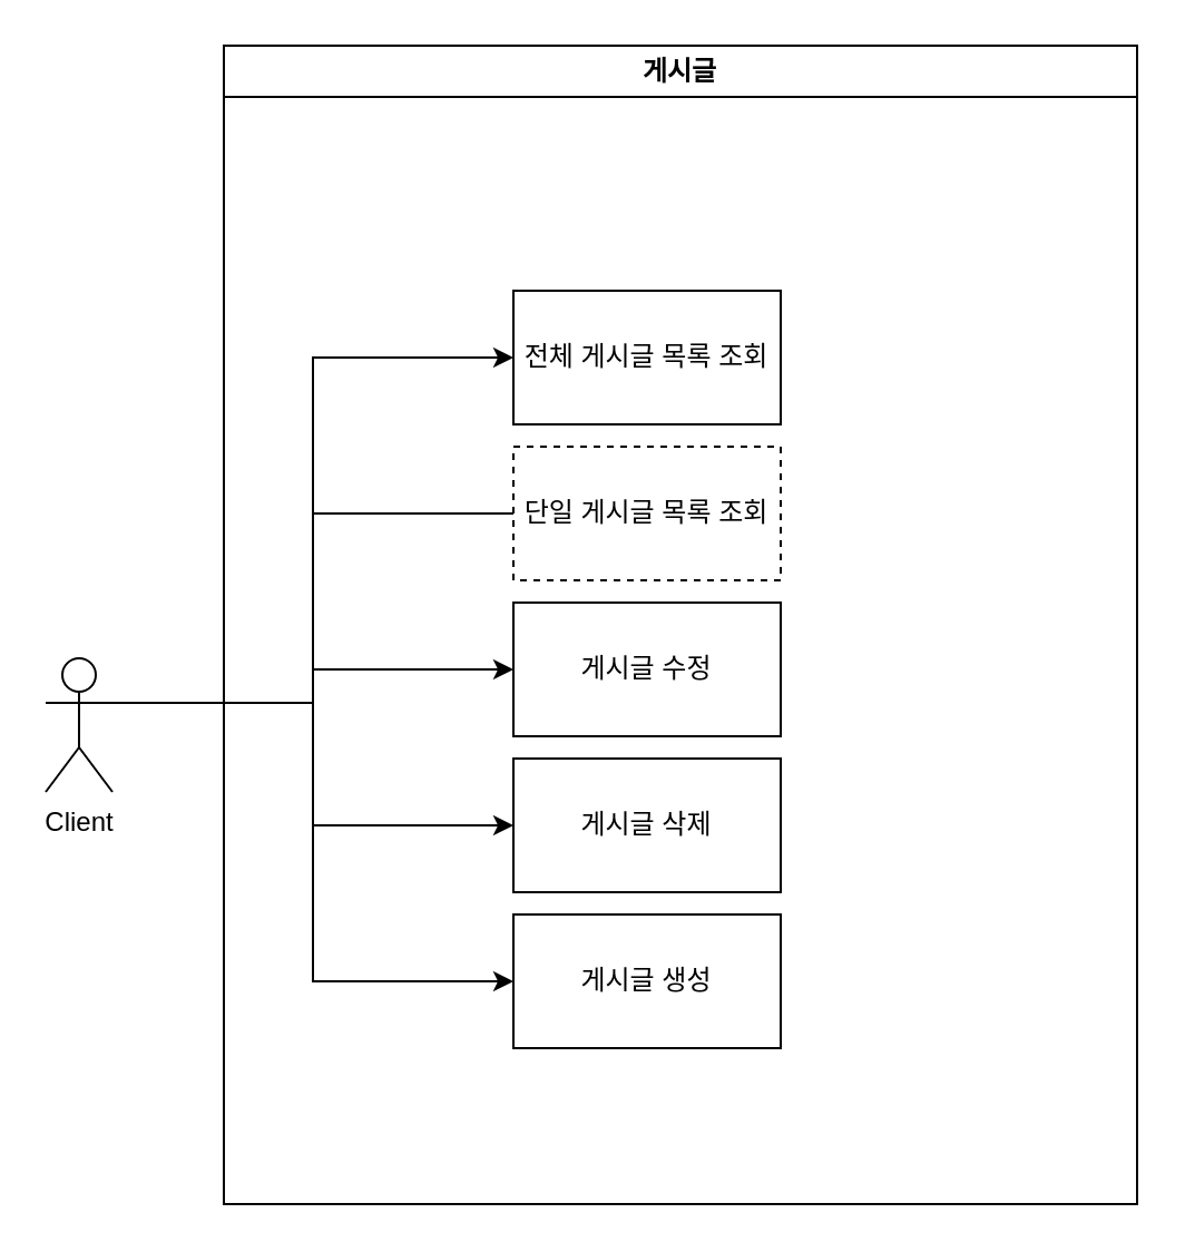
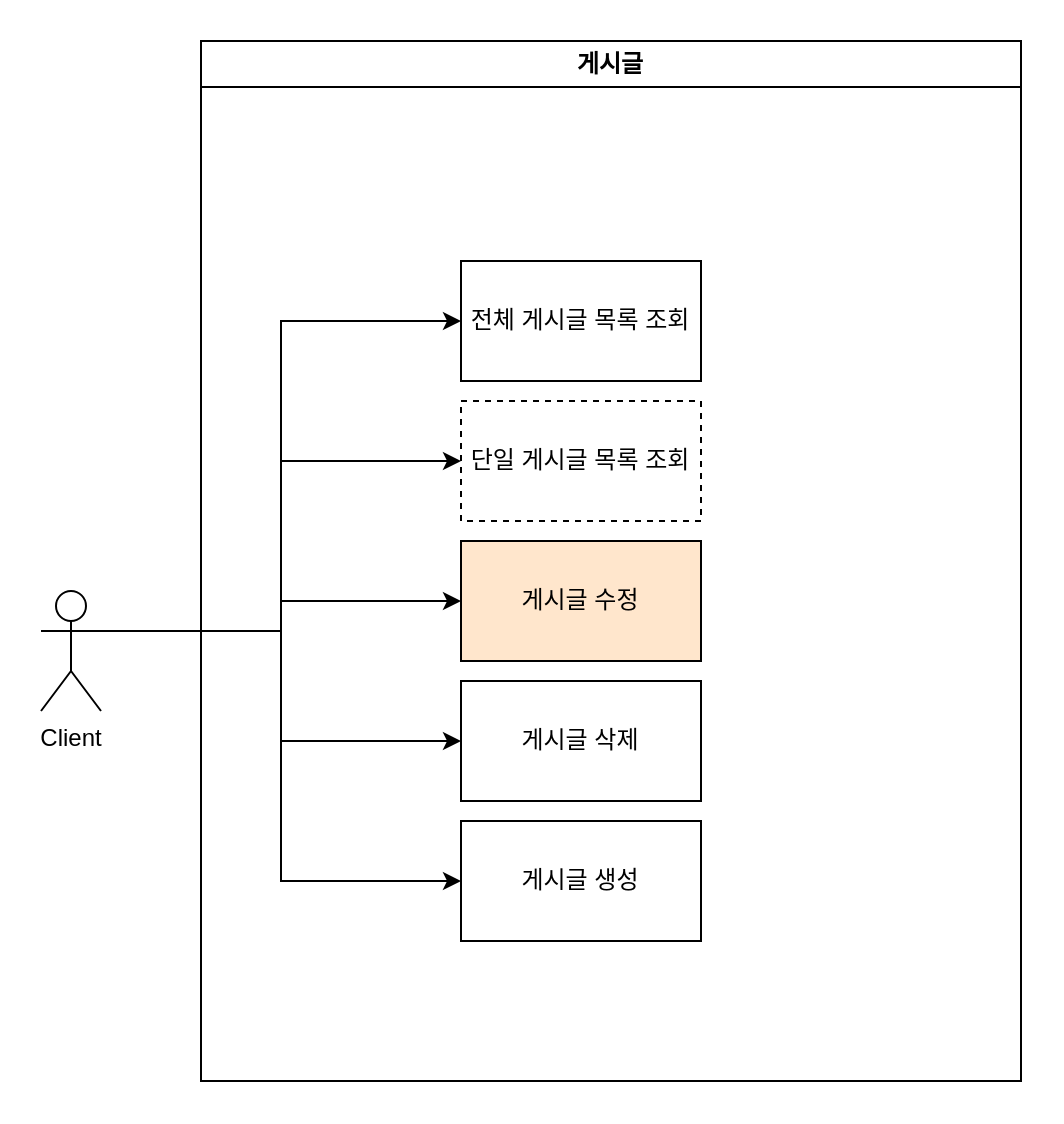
- <mxCell id="3" style="edgeStyle=orthogonalEdgeStyle;rounded=0;orthogonalLoop=1;jettySize=auto;html=1;exitX=1;exitY=0.333;exitDx=0;exitDy=0;exitPerimeter=0;entryX=0;entryY=0.5;entryDx=0;entryDy=0;endArrow=none;" edge="1" parent="1" source="7" target="10"><mxGeometry relative="1" as="geometry" /></mxCell>
+ <mxCell id="3" style="edgeStyle=orthogonalEdgeStyle;rounded=0;orthogonalLoop=1;jettySize=auto;html=1;exitX=1;exitY=0.333;exitDx=0;exitDy=0;exitPerimeter=0;entryX=0;entryY=0.5;entryDx=0;entryDy=0;" edge="1" parent="1" source="7" target="10"><mxGeometry relative="1" as="geometry" /></mxCell>
- <mxCell id="11" value="게시글 수정" style="rounded=0;whiteSpace=wrap;html=1;" vertex="1" parent="8"><mxGeometry x="130" y="250" width="120" height="60" as="geometry" /></mxCell>
+ <mxCell id="11" value="게시글 수정" style="rounded=0;whiteSpace=wrap;html=1;fillColor=#ffe6cc;" vertex="1" parent="8"><mxGeometry x="130" y="250" width="120" height="60" as="geometry" /></mxCell>
